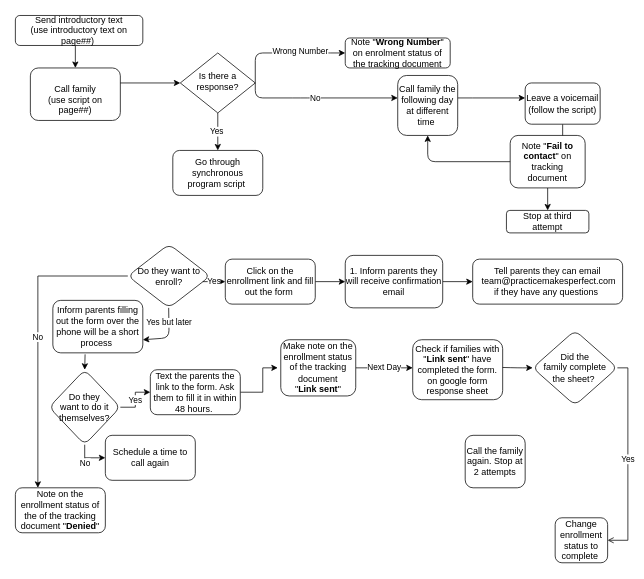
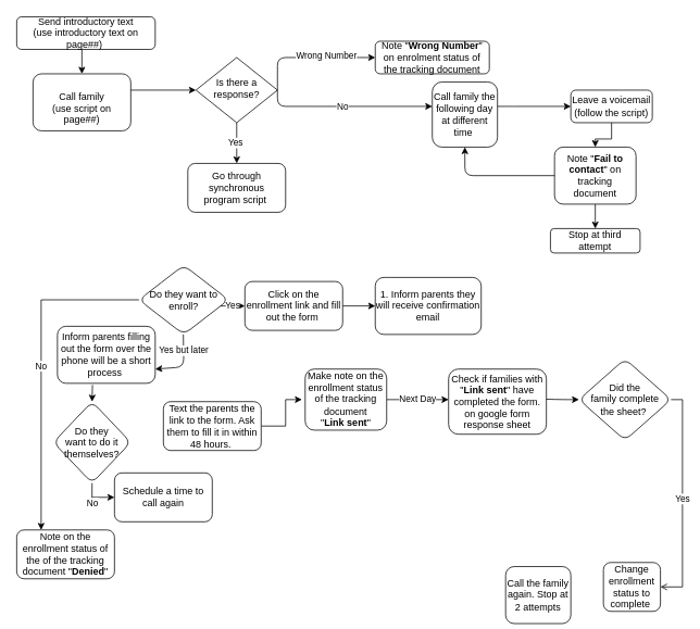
- <mxCell id="10" value="Leave a voicemail&lt;br&gt;(follow the script)&lt;br&gt;" style="rounded=1;whiteSpace=wrap;html=1;" parent="1" vertex="1"><mxGeometry x="700" y="110" width="100" height="55" as="geometry" /></mxCell>
+ <mxCell id="10" value="Leave a voicemail&lt;br&gt;(follow the script)&lt;br&gt;" style="rounded=1;whiteSpace=wrap;html=1;" parent="1" vertex="1"><mxGeometry x="700" y="110" width="100" height="40" as="geometry" /></mxCell>
- <mxCell id="18" value="" style="edgeStyle=orthogonalEdgeStyle;rounded=0;orthogonalLoop=1;jettySize=auto;html=1;" parent="1" source="19" target="20" edge="1"><mxGeometry relative="1" as="geometry" /></mxCell>
- <mxCell id="20" value="Tell parents they can email&lt;br&gt;&amp;nbsp;team@practicemakesperfect.com&lt;br&gt;if they have any questions&amp;nbsp;" style="whiteSpace=wrap;html=1;rounded=1;" parent="1" vertex="1"><mxGeometry x="630" y="345" width="200" height="60" as="geometry" /></mxCell>
- <mxCell id="40" value="Yes" style="edgeStyle=orthogonalEdgeStyle;rounded=0;orthogonalLoop=1;jettySize=auto;html=1;" edge="1" parent="1" source="42" target="24"><mxGeometry relative="1" as="geometry" /></mxCell>
- <mxCell id="30" value="Call the family again. Stop at 2 attempts" style="rounded=1;whiteSpace=wrap;html=1;" parent="1" vertex="1"><mxGeometry x="620" y="580" width="80" height="70" as="geometry" /></mxCell>
+ <mxCell id="30" value="Call the family again. Stop at 2 attempts" style="rounded=1;whiteSpace=wrap;html=1;" parent="1" vertex="1"><mxGeometry x="620" y="695" width="80" height="70" as="geometry" /></mxCell>
